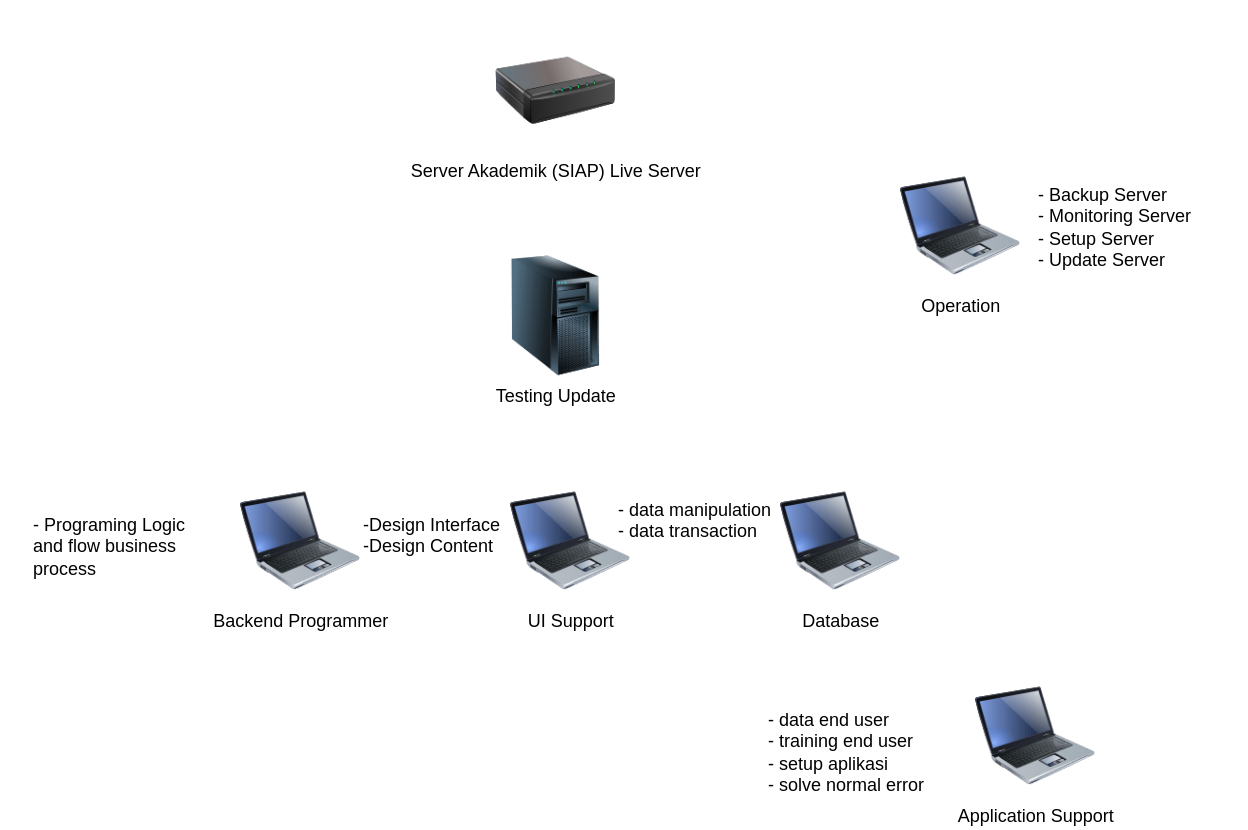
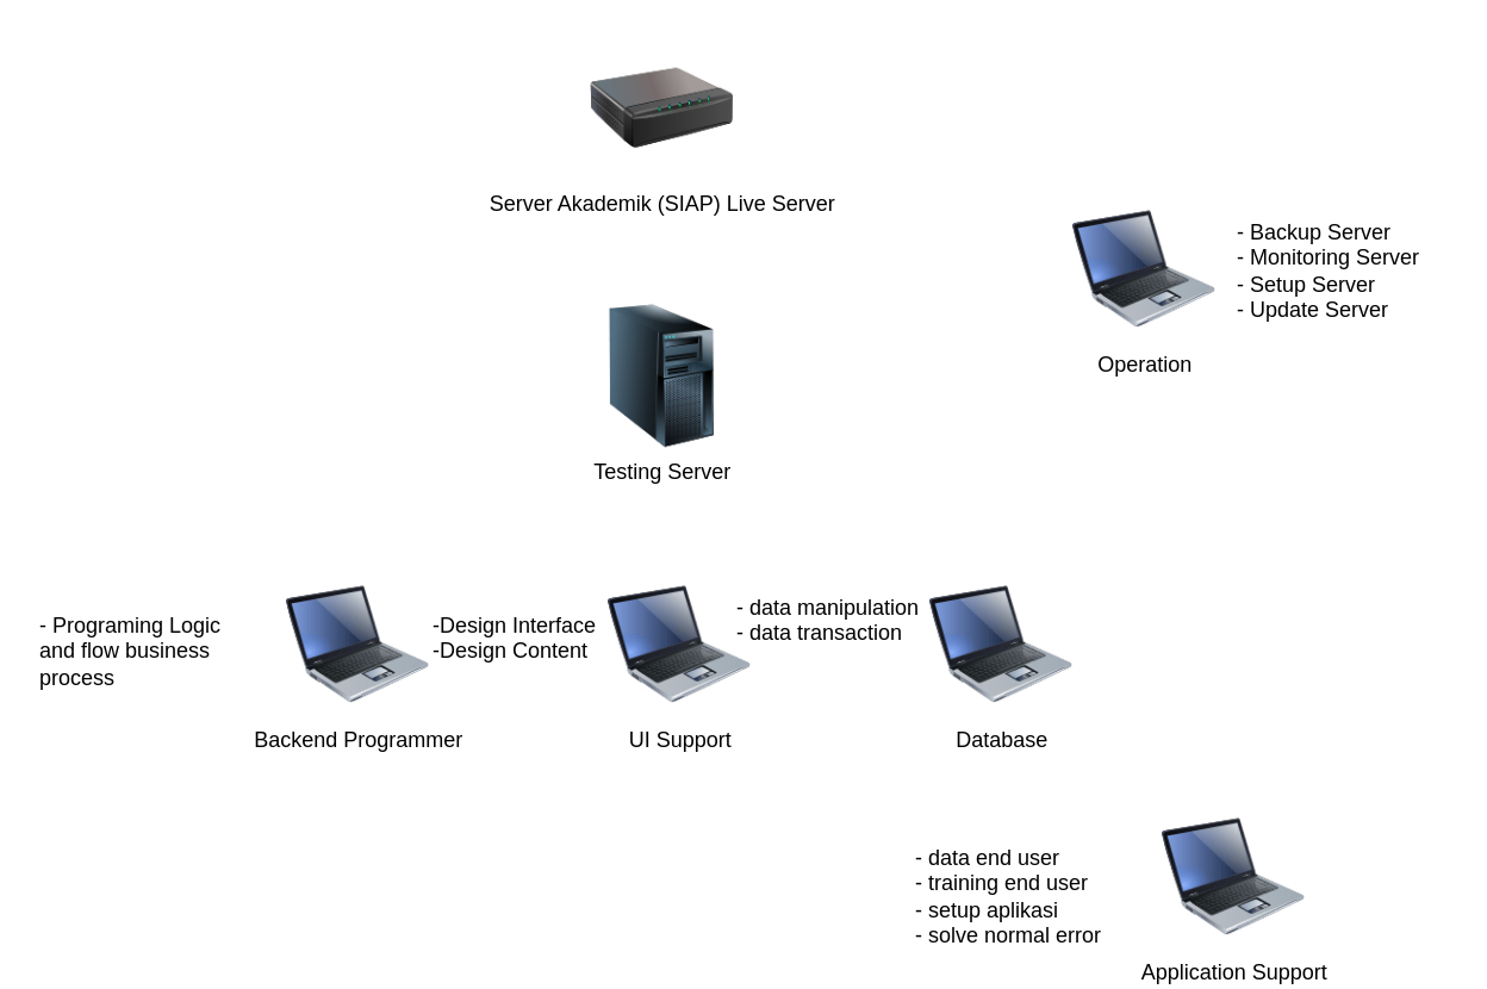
- <mxCell id="3" value="Testing Update" style="image;html=1;labelBackgroundColor=#ffffff;image=img/lib/clip_art/computers/Server_Tower_128x128.png" vertex="1" parent="1"><mxGeometry x="330" y="170" width="80" height="80" as="geometry" /></mxCell>
+ <mxCell id="3" value="Testing Server" style="image;html=1;labelBackgroundColor=#ffffff;image=img/lib/clip_art/computers/Server_Tower_128x128.png" vertex="1" parent="1"><mxGeometry x="330" y="170" width="80" height="80" as="geometry" /></mxCell>
